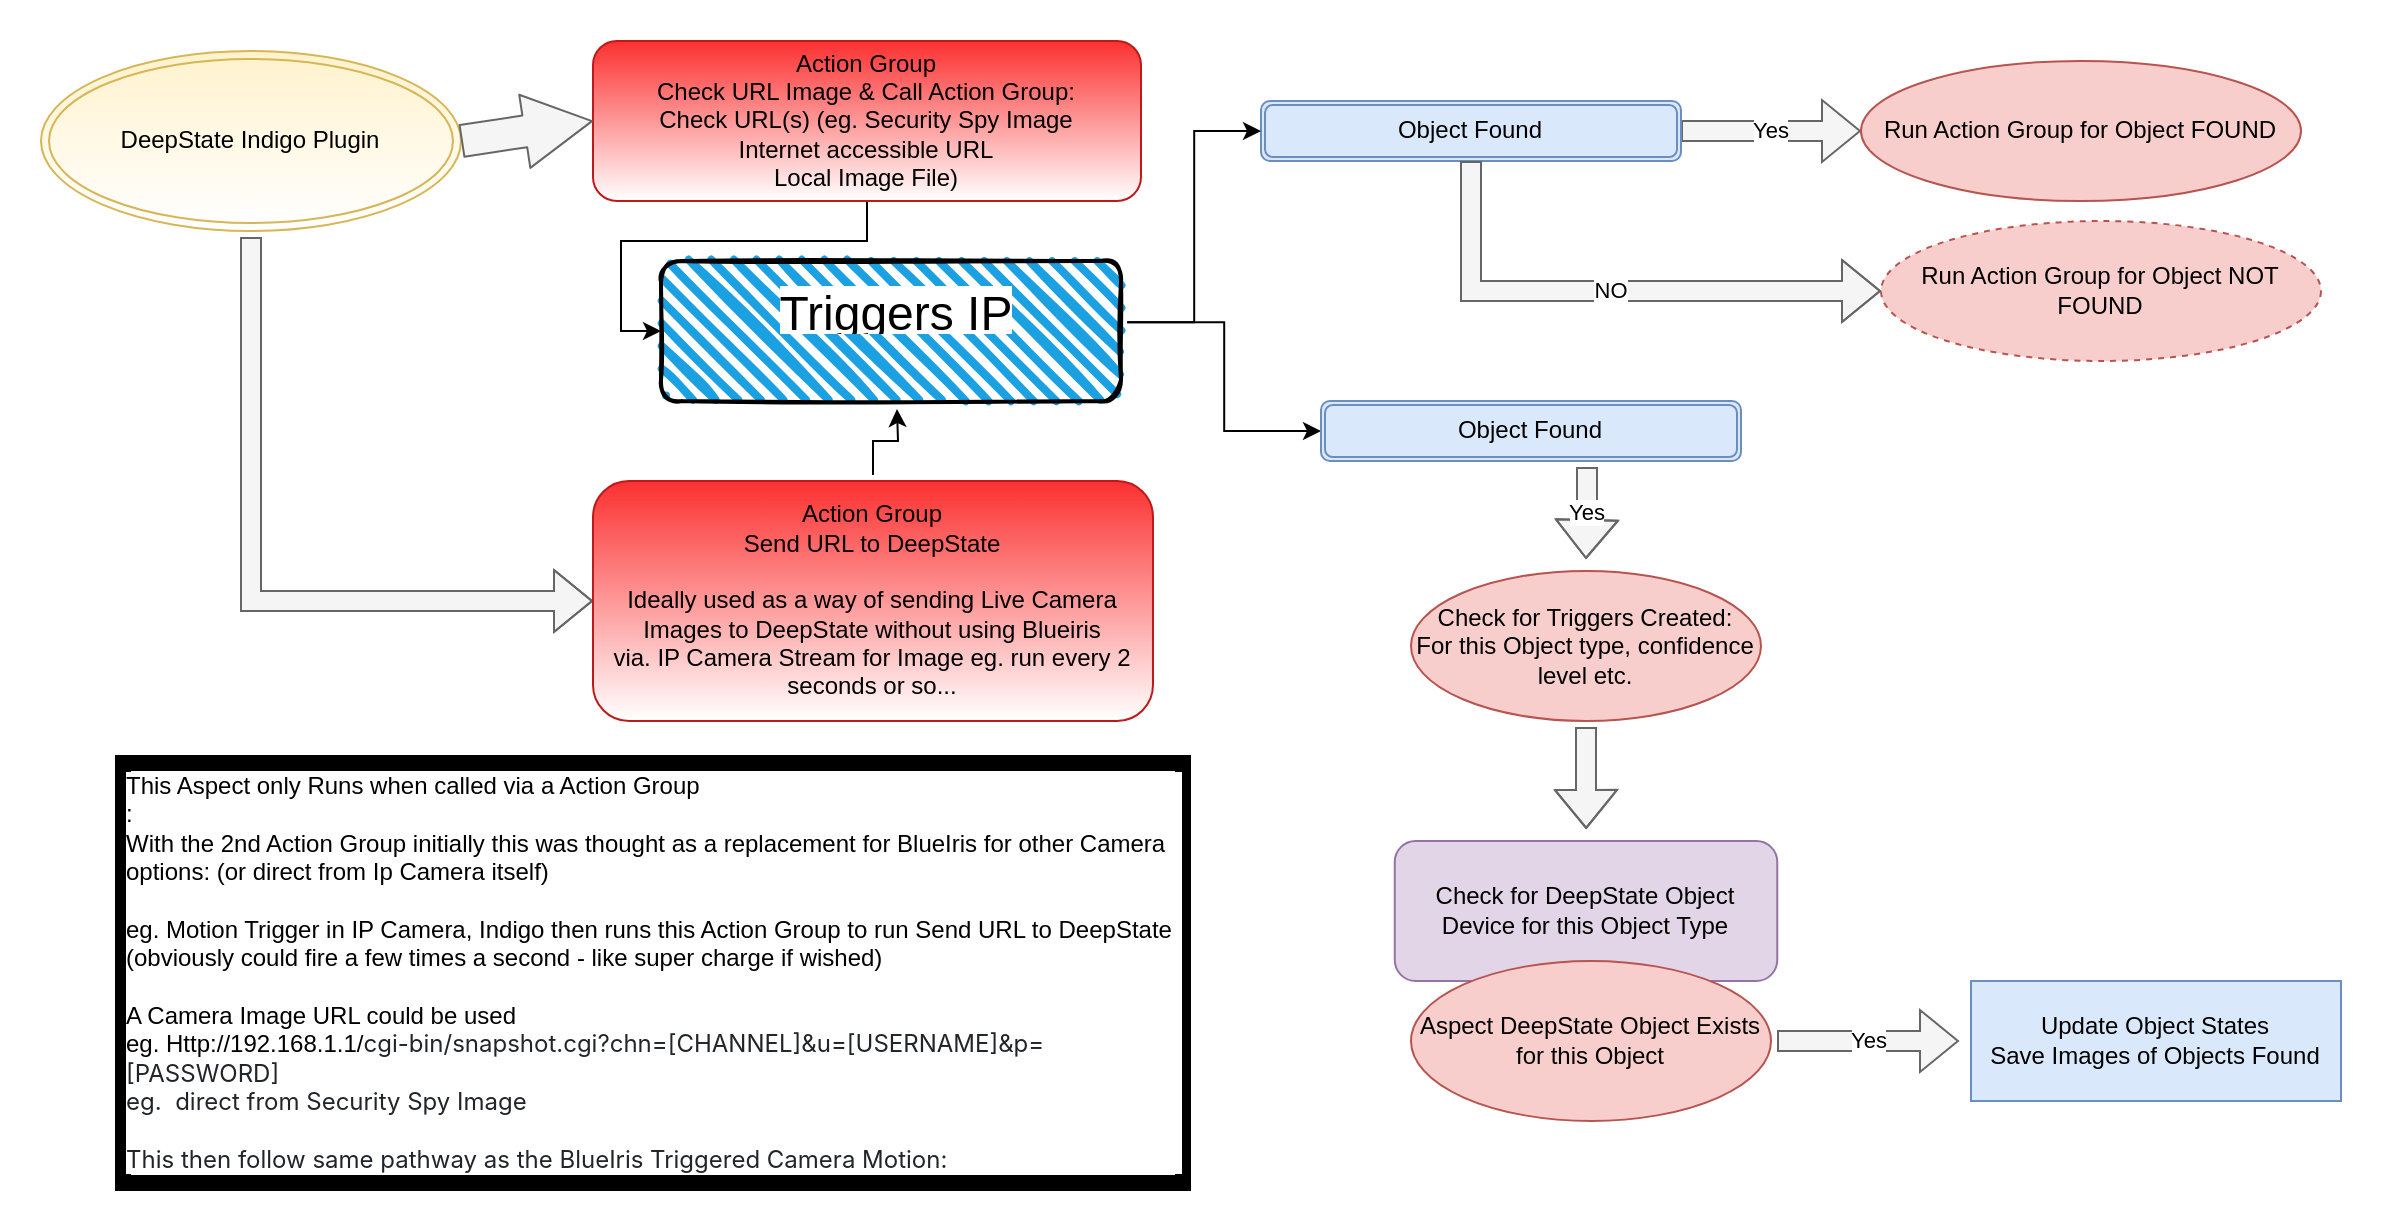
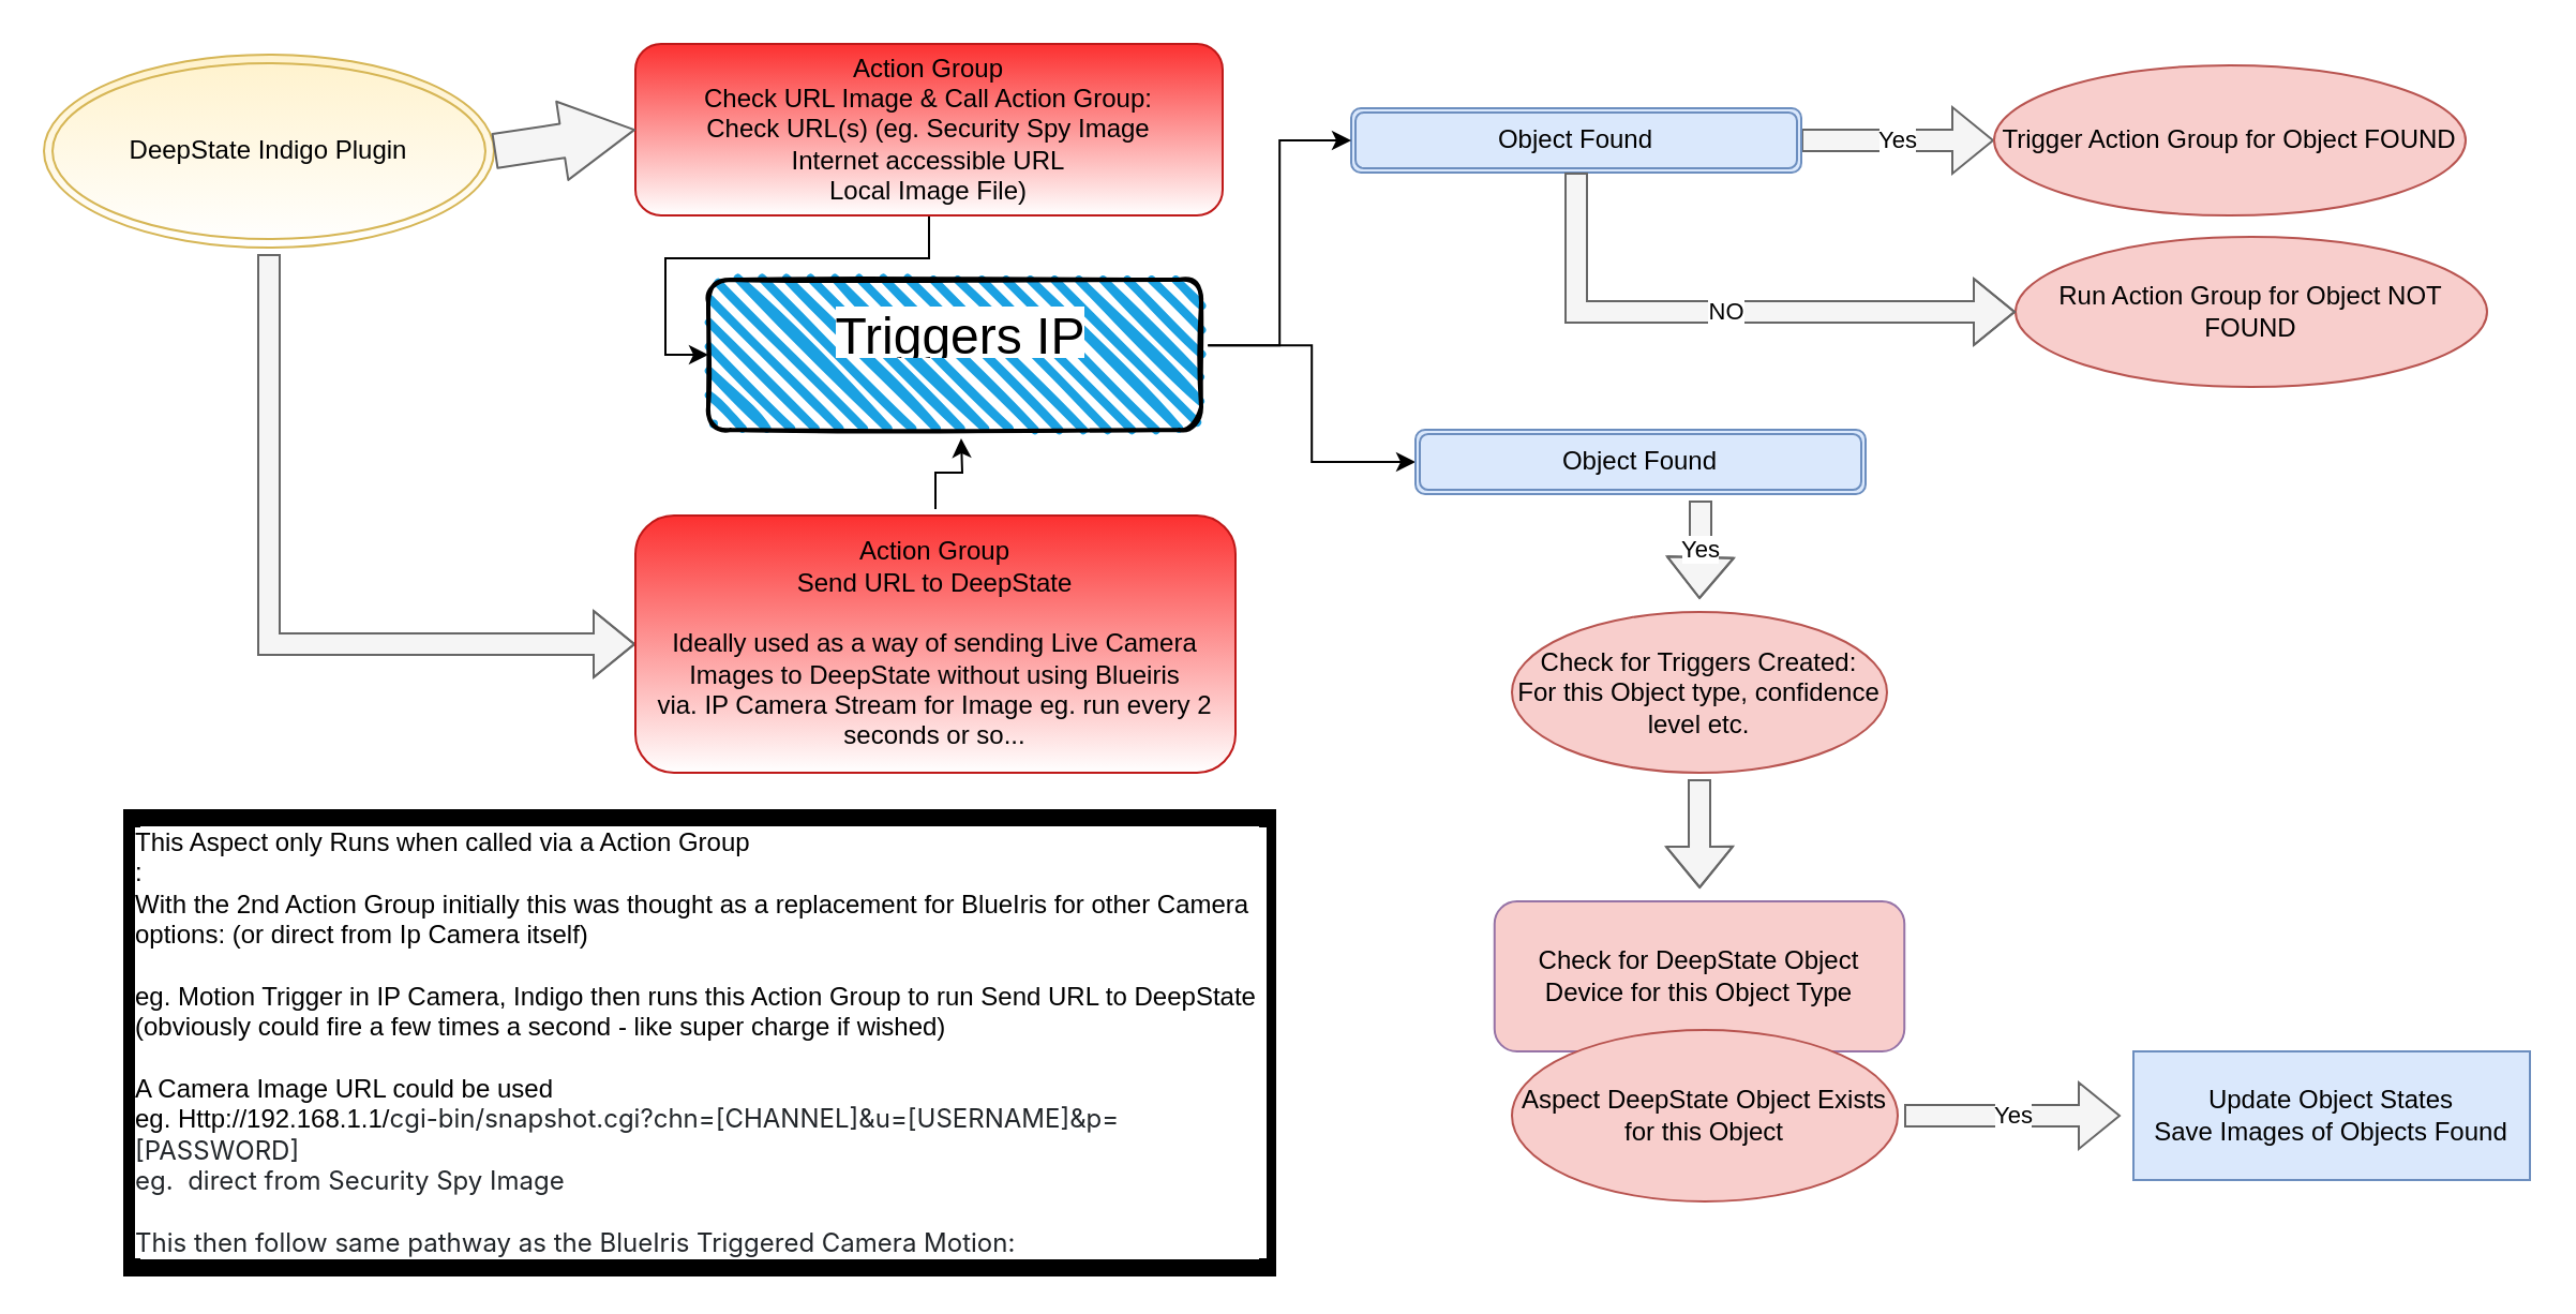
- <mxCell id="4" value="Run Action Group for Object FOUND" style="ellipse;whiteSpace=wrap;html=1;align=center;newEdgeStyle={&quot;edgeStyle&quot;:&quot;entityRelationEdgeStyle&quot;,&quot;startArrow&quot;:&quot;none&quot;,&quot;endArrow&quot;:&quot;none&quot;,&quot;segment&quot;:10,&quot;curved&quot;:1};treeFolding=1;treeMoving=1;fillColor=#f8cecc;strokeColor=#b85450;" parent="1" vertex="1"><mxGeometry x="930" y="30" width="220" height="70" as="geometry" /></mxCell>
+ <mxCell id="4" value="Trigger Action Group for Object FOUND" style="ellipse;whiteSpace=wrap;html=1;align=center;newEdgeStyle={&quot;edgeStyle&quot;:&quot;entityRelationEdgeStyle&quot;,&quot;startArrow&quot;:&quot;none&quot;,&quot;endArrow&quot;:&quot;none&quot;,&quot;segment&quot;:10,&quot;curved&quot;:1};treeFolding=1;treeMoving=1;fillColor=#f8cecc;strokeColor=#b85450;" parent="1" vertex="1"><mxGeometry x="930" y="30" width="220" height="70" as="geometry" /></mxCell>
- <mxCell id="14" value="Run Action Group for Object NOT FOUND" style="ellipse;whiteSpace=wrap;html=1;align=center;newEdgeStyle={&quot;edgeStyle&quot;:&quot;entityRelationEdgeStyle&quot;,&quot;startArrow&quot;:&quot;none&quot;,&quot;endArrow&quot;:&quot;none&quot;,&quot;segment&quot;:10,&quot;curved&quot;:1};treeFolding=1;treeMoving=1;fillColor=#f8cecc;strokeColor=#b85450;dashed=1;" vertex="1" parent="1"><mxGeometry x="940" y="110" width="220" height="70" as="geometry" /></mxCell>
+ <mxCell id="14" value="Run Action Group for Object NOT FOUND" style="ellipse;whiteSpace=wrap;html=1;align=center;newEdgeStyle={&quot;edgeStyle&quot;:&quot;entityRelationEdgeStyle&quot;,&quot;startArrow&quot;:&quot;none&quot;,&quot;endArrow&quot;:&quot;none&quot;,&quot;segment&quot;:10,&quot;curved&quot;:1};treeFolding=1;treeMoving=1;fillColor=#f8cecc;strokeColor=#b85450;" vertex="1" parent="1"><mxGeometry x="940" y="110" width="220" height="70" as="geometry" /></mxCell>
- <mxCell id="23" value="Check for DeepState Object Device for this Object Type" style="whiteSpace=wrap;html=1;rounded=1;strokeColor=#9673a6;fillColor=#e1d5e7;" vertex="1" parent="1"><mxGeometry x="696.88" y="420" width="191.25" height="70" as="geometry" /></mxCell>
+ <mxCell id="23" value="Check for DeepState Object Device for this Object Type" style="whiteSpace=wrap;html=1;rounded=1;strokeColor=#9673a6;fillColor=#f8cecc;" vertex="1" parent="1"><mxGeometry x="696.88" y="420" width="191.25" height="70" as="geometry" /></mxCell>
- <mxCell id="26" value="Update Object States&lt;br&gt;Save Images of Objects Found" style="whiteSpace=wrap;html=1;strokeColor=#6c8ebf;fillColor=#dae8fc;" vertex="1" parent="1"><mxGeometry x="985" y="490" width="185" height="60" as="geometry" /></mxCell>
+ <mxCell id="26" value="Update Object States&lt;br&gt;Save Images of Objects Found" style="whiteSpace=wrap;html=1;strokeColor=#6c8ebf;fillColor=#dae8fc;" vertex="1" parent="1"><mxGeometry x="995" y="490" width="185" height="60" as="geometry" /></mxCell>
